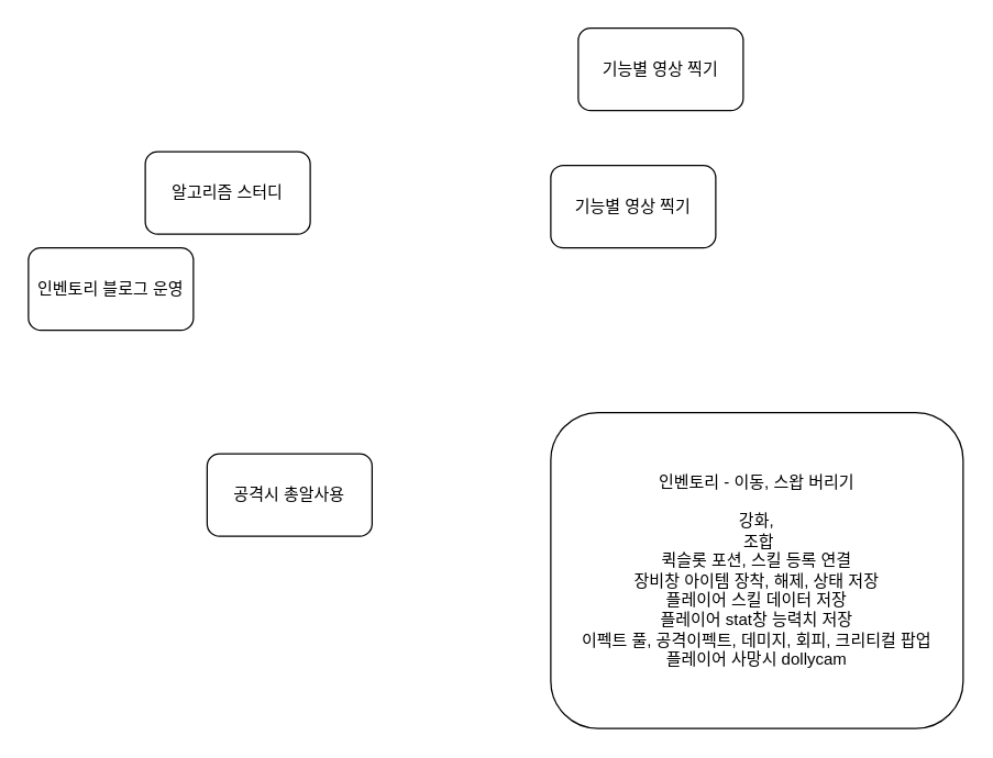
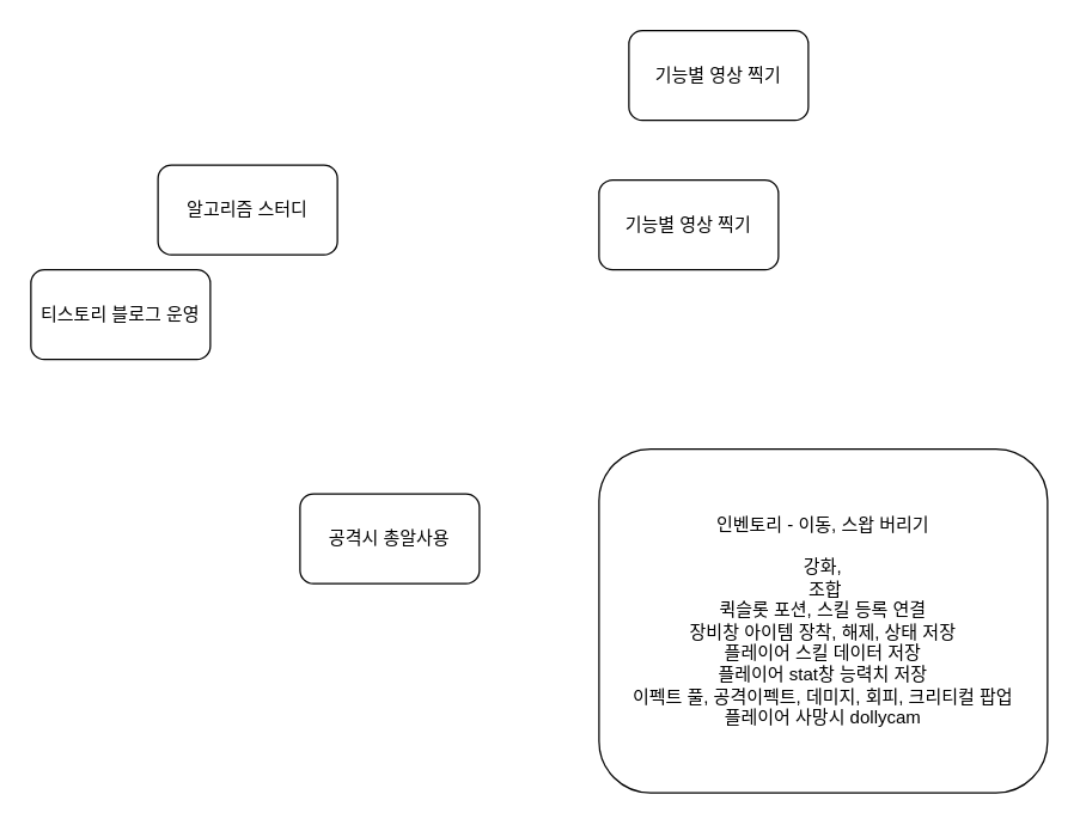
- <mxCell id="4" value="인벤토리 블로그 운영" style="rounded=1;whiteSpace=wrap;html=1;" parent="1" vertex="1"><mxGeometry x="20" y="180" width="120" height="60" as="geometry" /></mxCell>
+ <mxCell id="4" value="티스토리 블로그 운영" style="rounded=1;whiteSpace=wrap;html=1;" parent="1" vertex="1"><mxGeometry x="20" y="180" width="120" height="60" as="geometry" /></mxCell>
- <mxCell id="3" value="공격시 총알사용" style="rounded=1;whiteSpace=wrap;html=1;" parent="1" vertex="1"><mxGeometry x="150" y="330" width="120" height="60" as="geometry" /></mxCell>
+ <mxCell id="3" value="공격시 총알사용" style="rounded=1;whiteSpace=wrap;html=1;" parent="1" vertex="1"><mxGeometry x="200" y="330" width="120" height="60" as="geometry" /></mxCell>
